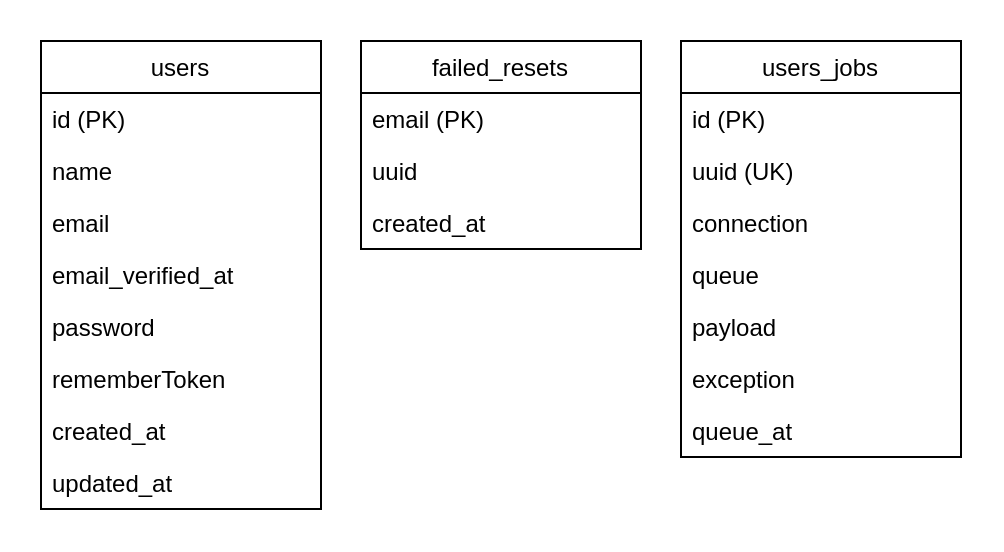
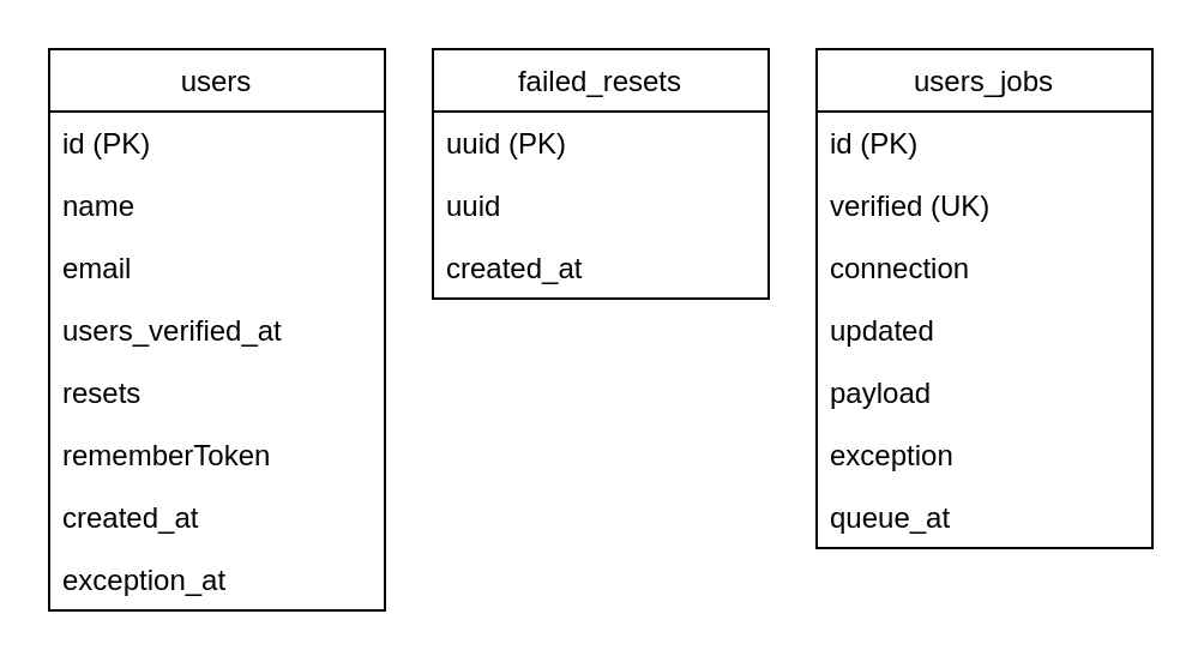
- <mxCell id="12" value="email (PK)" style="text;strokeColor=none;fillColor=none;align=left;verticalAlign=top;spacingLeft=4;spacingRight=4;overflow=hidden;rotatable=0;points=[[0,0.5],[1,0.5]];portConstraint=eastwest;" vertex="1" parent="11"><mxGeometry y="26" width="140" height="26" as="geometry" /></mxCell>
+ <mxCell id="12" value="uuid (PK)" style="text;strokeColor=none;fillColor=none;align=left;verticalAlign=top;spacingLeft=4;spacingRight=4;overflow=hidden;rotatable=0;points=[[0,0.5],[1,0.5]];portConstraint=eastwest;" vertex="1" parent="11"><mxGeometry y="26" width="140" height="26" as="geometry" /></mxCell>
- <mxCell id="17" value="uuid (UK)" style="text;strokeColor=none;fillColor=none;align=left;verticalAlign=top;spacingLeft=4;spacingRight=4;overflow=hidden;rotatable=0;points=[[0,0.5],[1,0.5]];portConstraint=eastwest;" vertex="1" parent="15"><mxGeometry y="52" width="140" height="26" as="geometry" /></mxCell>
+ <mxCell id="17" value="verified (UK)" style="text;strokeColor=none;fillColor=none;align=left;verticalAlign=top;spacingLeft=4;spacingRight=4;overflow=hidden;rotatable=0;points=[[0,0.5],[1,0.5]];portConstraint=eastwest;" vertex="1" parent="15"><mxGeometry y="52" width="140" height="26" as="geometry" /></mxCell>
- <mxCell id="6" value="email_verified_at" style="text;strokeColor=none;fillColor=none;align=left;verticalAlign=top;spacingLeft=4;spacingRight=4;overflow=hidden;rotatable=0;points=[[0,0.5],[1,0.5]];portConstraint=eastwest;" vertex="1" parent="2"><mxGeometry y="104" width="140" height="26" as="geometry" /></mxCell>
+ <mxCell id="6" value="users_verified_at" style="text;strokeColor=none;fillColor=none;align=left;verticalAlign=top;spacingLeft=4;spacingRight=4;overflow=hidden;rotatable=0;points=[[0,0.5],[1,0.5]];portConstraint=eastwest;" vertex="1" parent="2"><mxGeometry y="104" width="140" height="26" as="geometry" /></mxCell>
- <mxCell id="19" value="queue" style="text;strokeColor=none;fillColor=none;align=left;verticalAlign=top;spacingLeft=4;spacingRight=4;overflow=hidden;rotatable=0;points=[[0,0.5],[1,0.5]];portConstraint=eastwest;" vertex="1" parent="15"><mxGeometry y="104" width="140" height="26" as="geometry" /></mxCell>
+ <mxCell id="19" value="updated" style="text;strokeColor=none;fillColor=none;align=left;verticalAlign=top;spacingLeft=4;spacingRight=4;overflow=hidden;rotatable=0;points=[[0,0.5],[1,0.5]];portConstraint=eastwest;" vertex="1" parent="15"><mxGeometry y="104" width="140" height="26" as="geometry" /></mxCell>
- <mxCell id="7" value="password" style="text;strokeColor=none;fillColor=none;align=left;verticalAlign=top;spacingLeft=4;spacingRight=4;overflow=hidden;rotatable=0;points=[[0,0.5],[1,0.5]];portConstraint=eastwest;" vertex="1" parent="2"><mxGeometry y="130" width="140" height="26" as="geometry" /></mxCell>
+ <mxCell id="7" value="resets" style="text;strokeColor=none;fillColor=none;align=left;verticalAlign=top;spacingLeft=4;spacingRight=4;overflow=hidden;rotatable=0;points=[[0,0.5],[1,0.5]];portConstraint=eastwest;" vertex="1" parent="2"><mxGeometry y="130" width="140" height="26" as="geometry" /></mxCell>
- <mxCell id="10" value="updated_at" style="text;strokeColor=none;fillColor=none;align=left;verticalAlign=top;spacingLeft=4;spacingRight=4;overflow=hidden;rotatable=0;points=[[0,0.5],[1,0.5]];portConstraint=eastwest;" vertex="1" parent="2"><mxGeometry y="208" width="140" height="26" as="geometry" /></mxCell>
+ <mxCell id="10" value="exception_at" style="text;strokeColor=none;fillColor=none;align=left;verticalAlign=top;spacingLeft=4;spacingRight=4;overflow=hidden;rotatable=0;points=[[0,0.5],[1,0.5]];portConstraint=eastwest;" vertex="1" parent="2"><mxGeometry y="208" width="140" height="26" as="geometry" /></mxCell>
